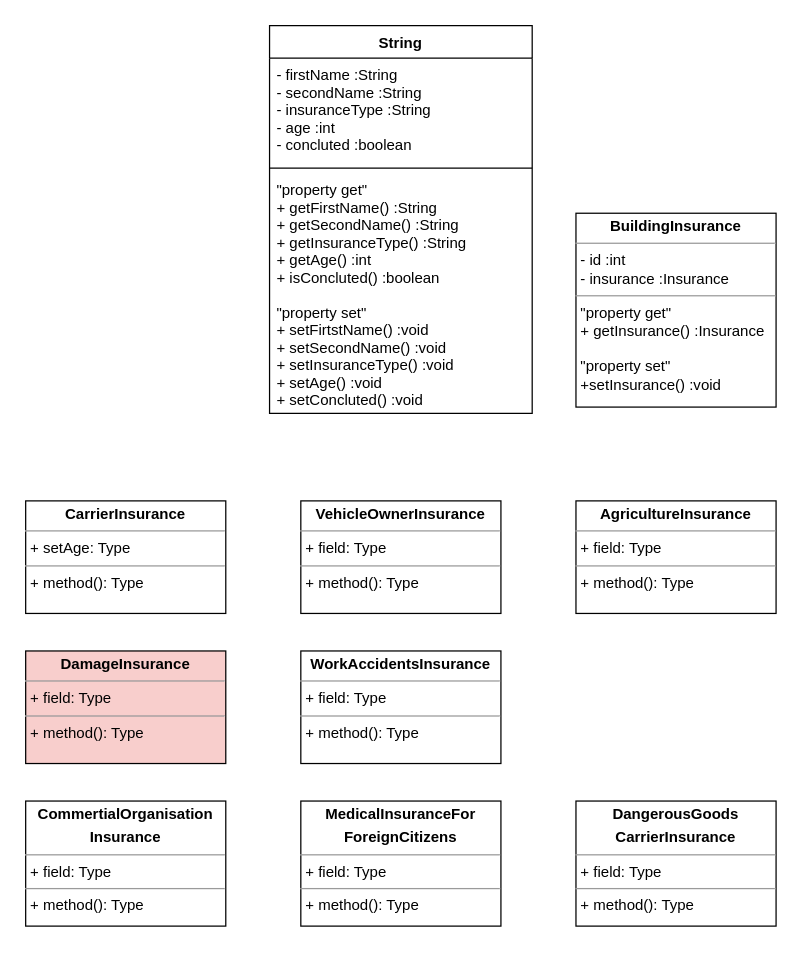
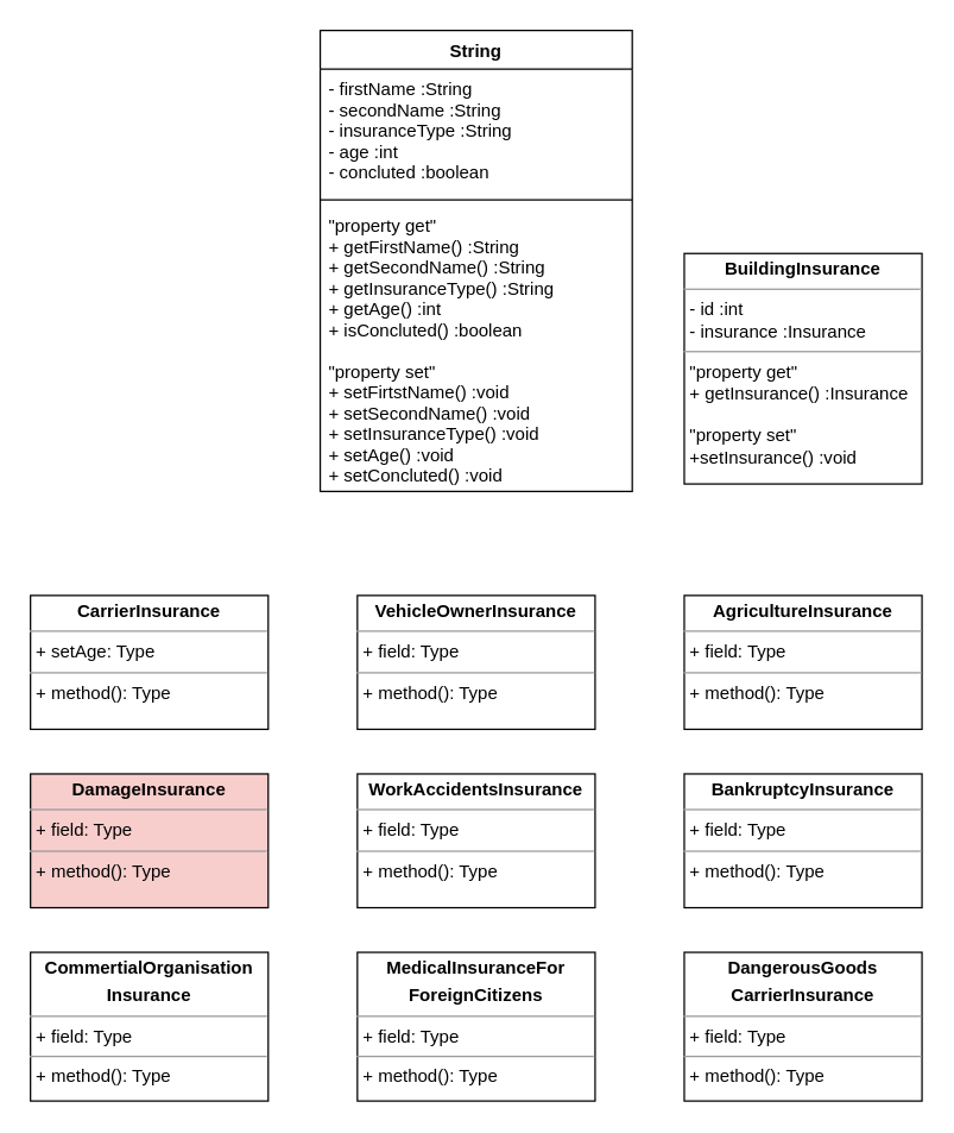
+ <mxCell id="13" value="&lt;p style=&quot;margin: 0px ; margin-top: 4px ; text-align: center&quot;&gt;&lt;b&gt;BankruptcyInsurance&lt;/b&gt;&lt;/p&gt;&lt;hr size=&quot;1&quot;&gt;&lt;p style=&quot;margin: 0px ; margin-left: 4px&quot;&gt;+ field: Type&lt;/p&gt;&lt;hr size=&quot;1&quot;&gt;&lt;p style=&quot;margin: 0px ; margin-left: 4px&quot;&gt;+ method(): Type&lt;/p&gt;" style="verticalAlign=top;align=left;overflow=fill;fontSize=12;fontFamily=Helvetica;html=1;" vertex="1" parent="1"><mxGeometry x="460" y="520" width="160" height="90" as="geometry" /></mxCell>
